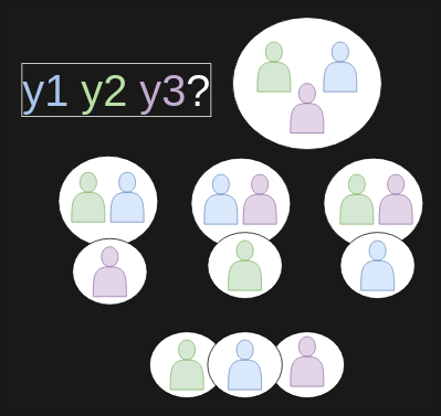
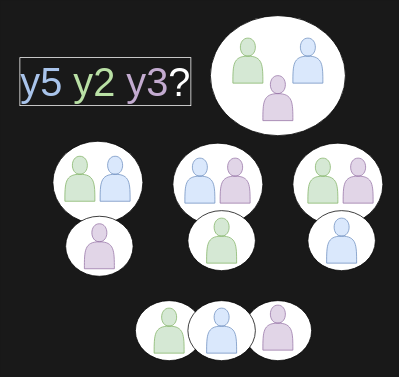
- <mxCell id="25" value="&lt;font style=&quot;font-size: 53px&quot;&gt;&lt;font color=&quot;#a9c4eb&quot;&gt;y1&lt;/font&gt;&amp;nbsp;&lt;font color=&quot;#b9e0a5&quot; style=&quot;font-size: 53px&quot;&gt;y2&lt;/font&gt; &lt;font color=&quot;#c3abd0&quot; style=&quot;font-size: 53px&quot;&gt;y3&lt;/font&gt;&lt;font color=&quot;#ffffff&quot; style=&quot;font-size: 53px&quot;&gt;?&lt;/font&gt;&lt;/font&gt;" style="text;html=1;strokeColor=none;fillColor=none;align=center;verticalAlign=middle;whiteSpace=wrap;rounded=0;labelBackgroundColor=none;labelBorderColor=#FFFFFF;" vertex="1" parent="1"><mxGeometry x="20" y="60" width="241" height="95" as="geometry" /></mxCell>
+ <mxCell id="25" value="&lt;font style=&quot;font-size: 53px&quot;&gt;&lt;font color=&quot;#a9c4eb&quot;&gt;y5&lt;/font&gt;&amp;nbsp;&lt;font color=&quot;#b9e0a5&quot; style=&quot;font-size: 53px&quot;&gt;y2&lt;/font&gt; &lt;font color=&quot;#c3abd0&quot; style=&quot;font-size: 53px&quot;&gt;y3&lt;/font&gt;&lt;font color=&quot;#ffffff&quot; style=&quot;font-size: 53px&quot;&gt;?&lt;/font&gt;&lt;/font&gt;" style="text;html=1;strokeColor=none;fillColor=none;align=center;verticalAlign=middle;whiteSpace=wrap;rounded=0;labelBackgroundColor=none;labelBorderColor=#FFFFFF;" vertex="1" parent="1"><mxGeometry x="20" y="60" width="241" height="95" as="geometry" /></mxCell>
